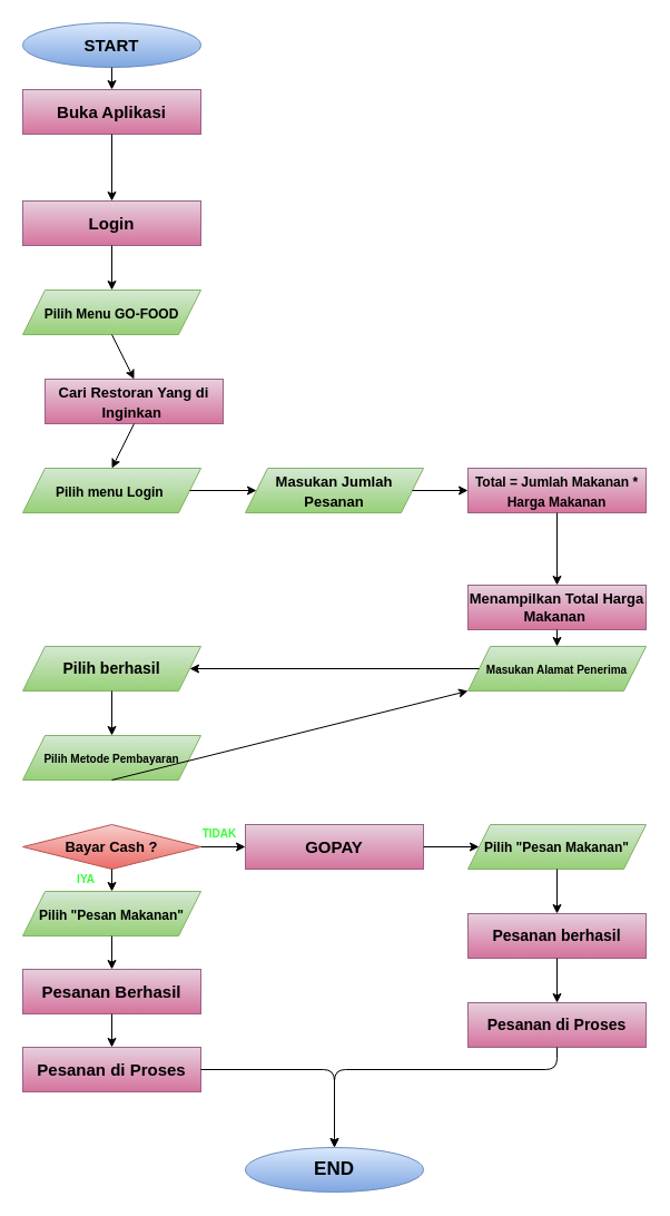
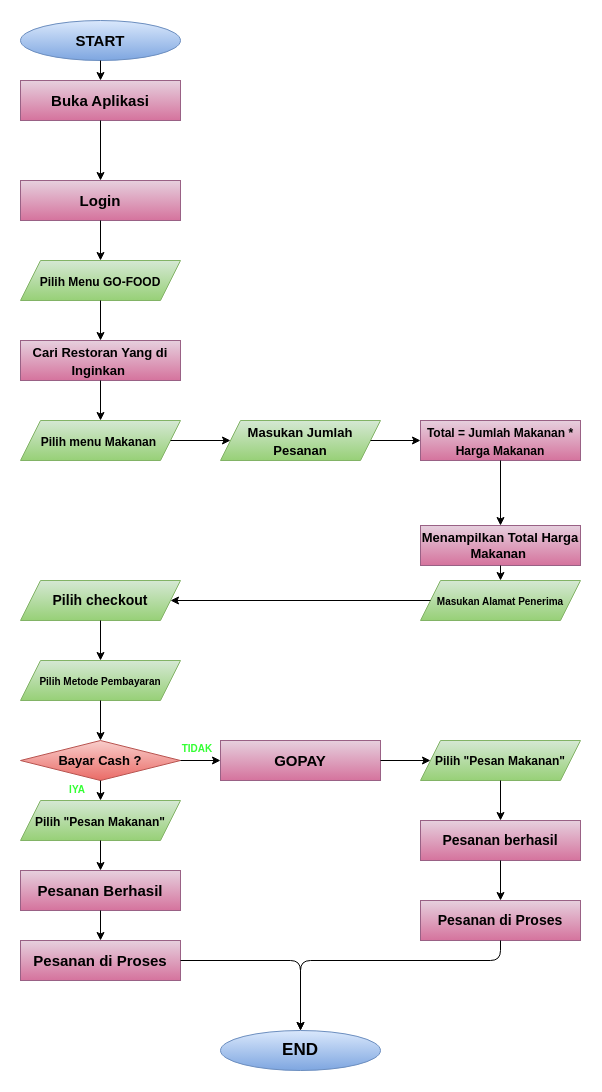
- <mxCell id="8" value="&lt;b&gt;&lt;font style=&quot;font-size: 13px&quot;&gt;Cari Restoran Yang di Inginkan&amp;nbsp;&lt;/font&gt;&lt;/b&gt;" style="rounded=0;whiteSpace=wrap;html=1;fontSize=15;fillColor=#e6d0de;gradientColor=#d5739d;strokeColor=#996185;" vertex="1" parent="1"><mxGeometry x="40" y="340" width="160" height="40" as="geometry" /></mxCell>
+ <mxCell id="8" value="&lt;b&gt;&lt;font style=&quot;font-size: 13px&quot;&gt;Cari Restoran Yang di Inginkan&amp;nbsp;&lt;/font&gt;&lt;/b&gt;" style="rounded=0;whiteSpace=wrap;html=1;fontSize=15;fillColor=#e6d0de;gradientColor=#d5739d;strokeColor=#996185;" vertex="1" parent="1"><mxGeometry x="20" y="340" width="160" height="40" as="geometry" /></mxCell>
- <mxCell id="9" value="&lt;b&gt;&lt;font style=&quot;font-size: 12px&quot; color=&quot;#000000&quot;&gt;Pilih menu Login&amp;nbsp;&lt;/font&gt;&lt;/b&gt;" style="shape=parallelogram;perimeter=parallelogramPerimeter;whiteSpace=wrap;html=1;fixedSize=1;fontSize=15;fillColor=#d5e8d4;gradientColor=#97d077;strokeColor=#82b366;" vertex="1" parent="1"><mxGeometry x="20" y="420" width="160" height="40" as="geometry" /></mxCell>
+ <mxCell id="9" value="&lt;b&gt;&lt;font style=&quot;font-size: 12px&quot; color=&quot;#000000&quot;&gt;Pilih menu Makanan&amp;nbsp;&lt;/font&gt;&lt;/b&gt;" style="shape=parallelogram;perimeter=parallelogramPerimeter;whiteSpace=wrap;html=1;fixedSize=1;fontSize=15;fillColor=#d5e8d4;gradientColor=#97d077;strokeColor=#82b366;" vertex="1" parent="1"><mxGeometry x="20" y="420" width="160" height="40" as="geometry" /></mxCell>
- <mxCell id="20" value="&lt;font color=&quot;#000000&quot; size=&quot;1&quot;&gt;&lt;b style=&quot;font-size: 14px&quot;&gt;Pilih berhasil&lt;/b&gt;&lt;/font&gt;" style="shape=parallelogram;perimeter=parallelogramPerimeter;whiteSpace=wrap;html=1;fixedSize=1;fontSize=13;fillColor=#d5e8d4;gradientColor=#97d077;strokeColor=#82b366;" vertex="1" parent="1"><mxGeometry x="20" y="580" width="160" height="40" as="geometry" /></mxCell>
+ <mxCell id="20" value="&lt;font color=&quot;#000000&quot; size=&quot;1&quot;&gt;&lt;b style=&quot;font-size: 14px&quot;&gt;Pilih checkout&lt;/b&gt;&lt;/font&gt;" style="shape=parallelogram;perimeter=parallelogramPerimeter;whiteSpace=wrap;html=1;fixedSize=1;fontSize=13;fillColor=#d5e8d4;gradientColor=#97d077;strokeColor=#82b366;" vertex="1" parent="1"><mxGeometry x="20" y="580" width="160" height="40" as="geometry" /></mxCell>
- <mxCell id="26" value="" style="endArrow=classic;html=1;fontSize=13;fontColor=#000000;exitX=0.5;exitY=1;exitDx=0;exitDy=0;" edge="1" parent="1" source="21" target="19"><mxGeometry width="50" height="50" relative="1" as="geometry"><mxPoint x="220" y="780" as="sourcePoint" /><mxPoint x="270" y="730" as="targetPoint" /></mxGeometry></mxCell>
+ <mxCell id="26" value="" style="endArrow=classic;html=1;fontSize=13;fontColor=#000000;exitX=0.5;exitY=1;exitDx=0;exitDy=0;entryX=0.5;entryY=0;entryDx=0;entryDy=0;" edge="1" parent="1" source="21" target="22"><mxGeometry width="50" height="50" relative="1" as="geometry"><mxPoint x="220" y="780" as="sourcePoint" /><mxPoint x="270" y="730" as="targetPoint" /></mxGeometry></mxCell>
